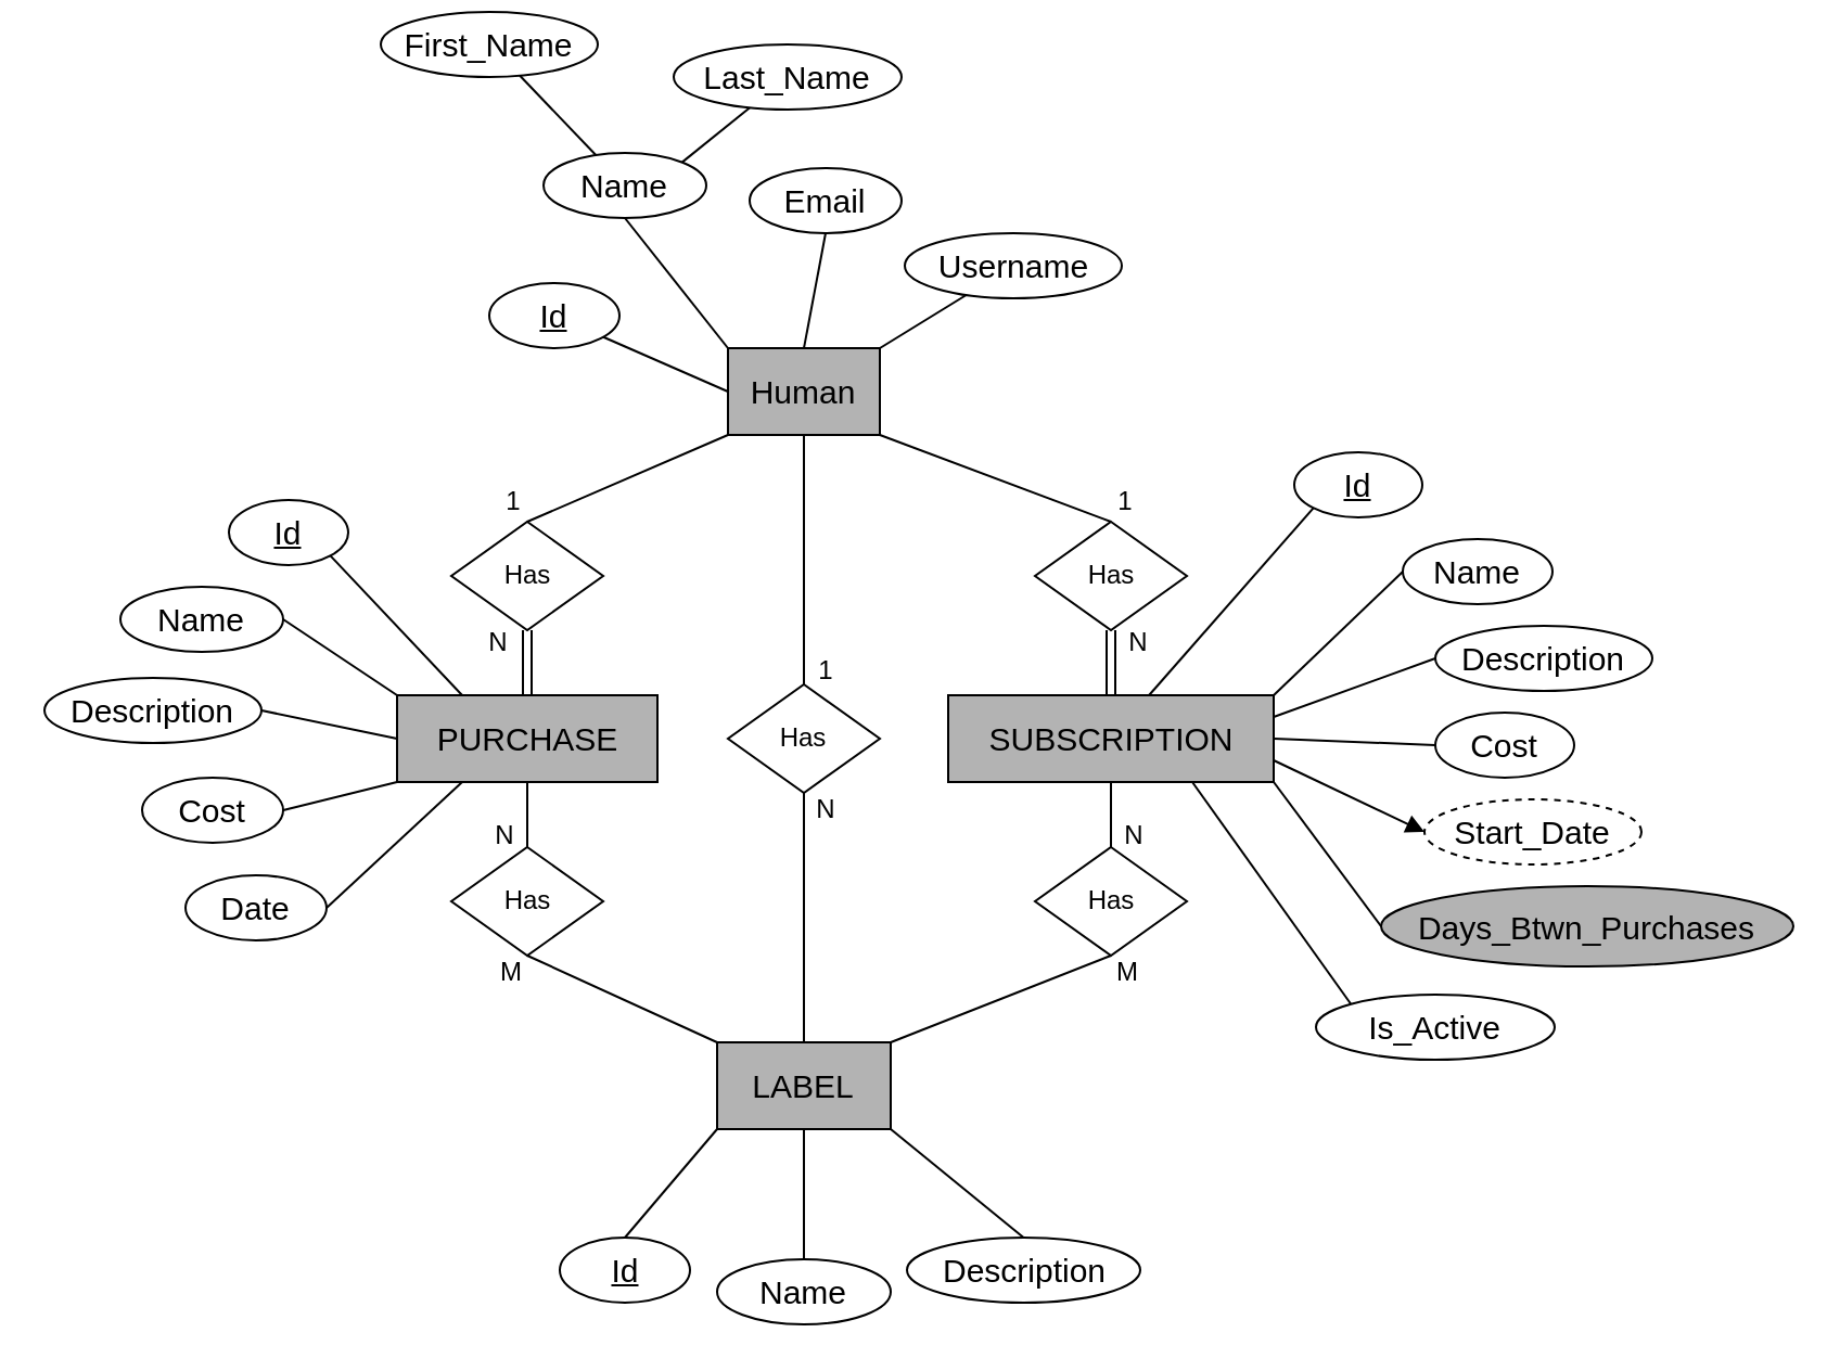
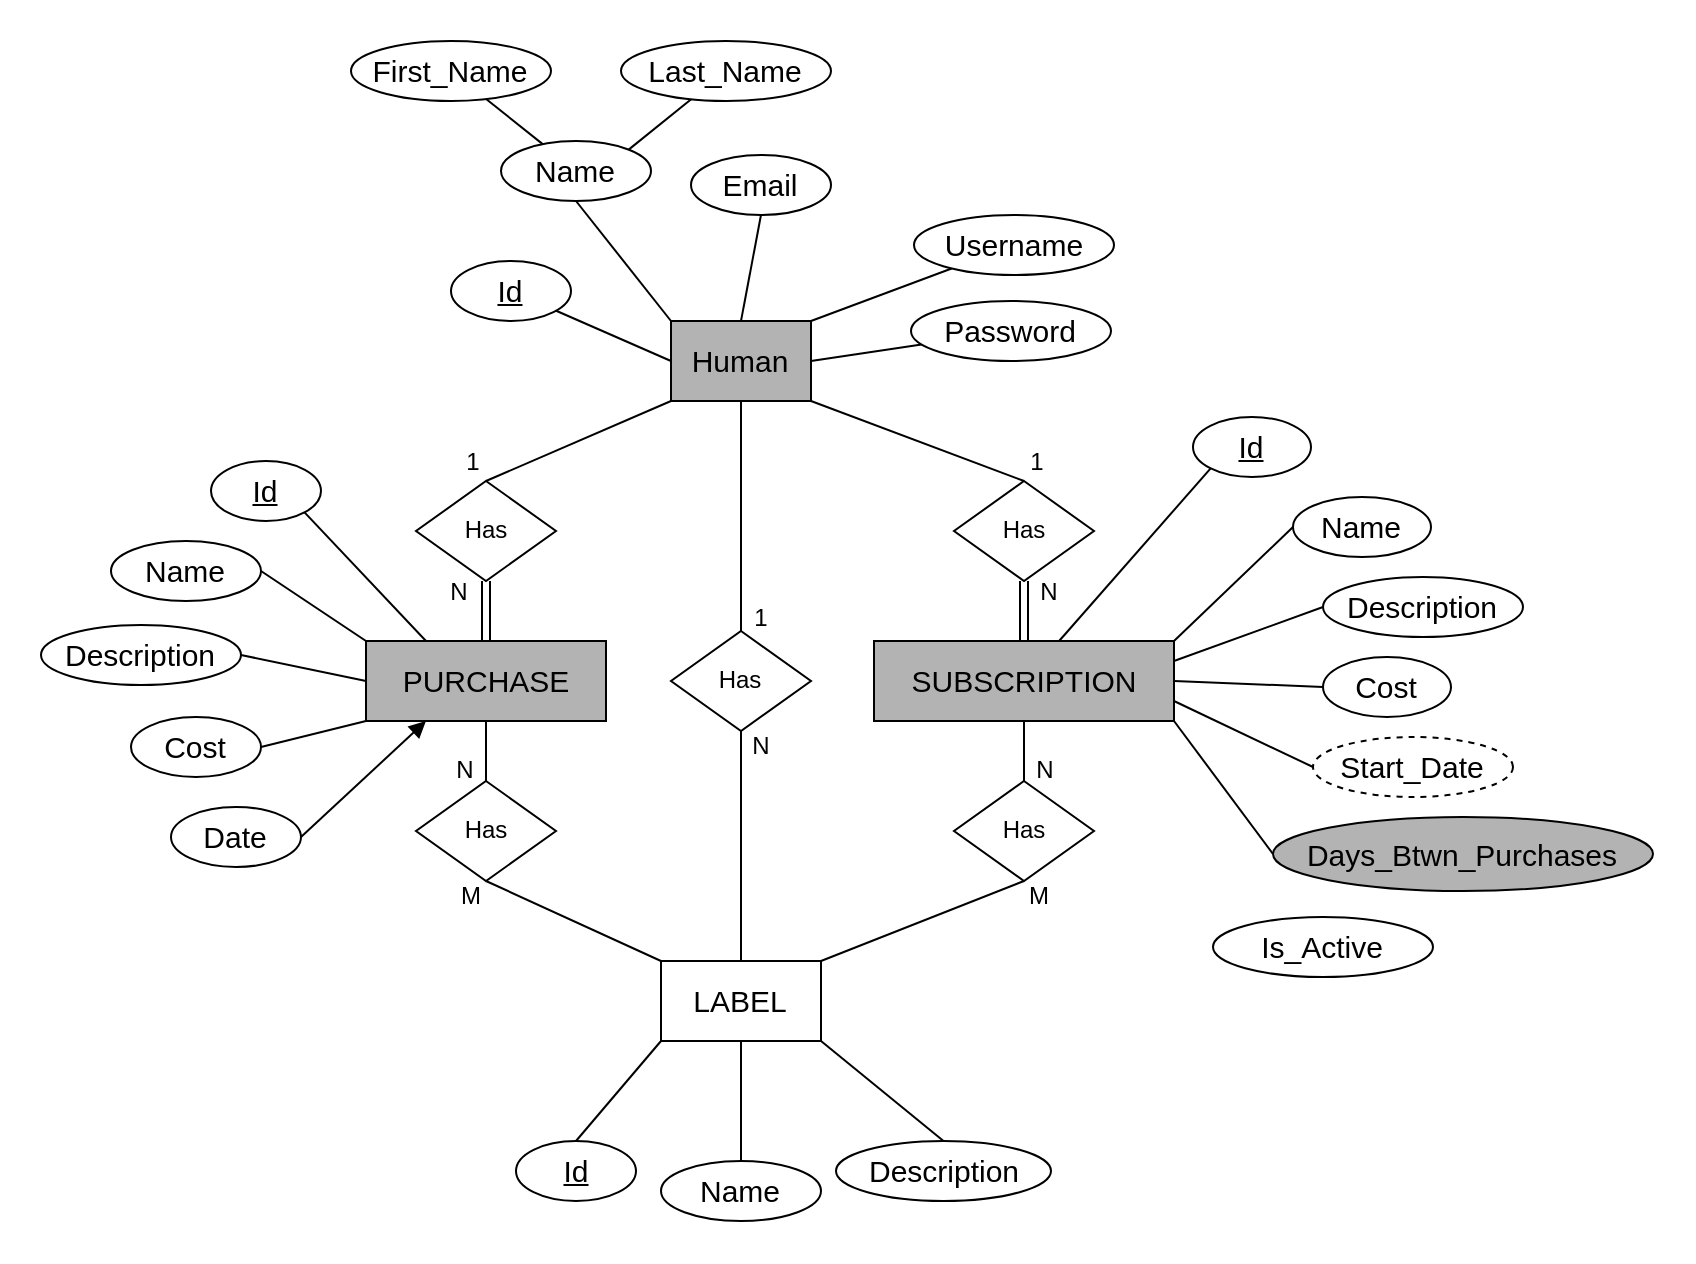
- <mxCell id="15" value="&lt;font style=&quot;font-size: 15px;&quot;&gt;First_Name&lt;/font&gt;" style="ellipse;whiteSpace=wrap;html=1;" parent="1" vertex="1"><mxGeometry x="175" y="5" width="100" height="30" as="geometry" /></mxCell>
+ <mxCell id="15" value="&lt;font style=&quot;font-size: 15px;&quot;&gt;First_Name&lt;/font&gt;" style="ellipse;whiteSpace=wrap;html=1;" parent="1" vertex="1"><mxGeometry x="175" y="20" width="100" height="30" as="geometry" /></mxCell>
- <mxCell id="11" value="&lt;font style=&quot;font-size: 15px;&quot;&gt;Username&lt;/font&gt;" style="ellipse;whiteSpace=wrap;html=1;" parent="1" vertex="1"><mxGeometry x="416.5" y="107" width="100" height="30" as="geometry" /></mxCell>
+ <mxCell id="11" value="&lt;font style=&quot;font-size: 15px;&quot;&gt;Username&lt;/font&gt;" style="ellipse;whiteSpace=wrap;html=1;" parent="1" vertex="1"><mxGeometry x="456.5" y="107" width="100" height="30" as="geometry" /></mxCell>
+ <mxCell id="13" value="&lt;font style=&quot;font-size: 15px;&quot;&gt;Password&lt;/font&gt;" style="ellipse;whiteSpace=wrap;html=1;" parent="1" vertex="1"><mxGeometry x="455" y="150" width="100" height="30" as="geometry" /></mxCell>
+ <mxCell id="12" style="rounded=0;orthogonalLoop=1;jettySize=auto;html=1;entryX=1;entryY=0.5;entryDx=0;entryDy=0;endArrow=none;endFill=0;" parent="1" source="13" target="3" edge="1"><mxGeometry relative="1" as="geometry" /></mxCell>
- <mxCell id="65" value="" style="endArrow=none;html=1;rounded=0;exitX=1;exitY=0.5;exitDx=0;exitDy=0;entryX=0.25;entryY=1;entryDx=0;entryDy=0;" parent="1" source="60" target="6" edge="1"><mxGeometry width="50" height="50" relative="1" as="geometry"><mxPoint x="140" y="383" as="sourcePoint" /><mxPoint x="193" y="370" as="targetPoint" /></mxGeometry></mxCell>
+ <mxCell id="65" value="" style="endArrow=block;html=1;rounded=0;exitX=1;exitY=0.5;exitDx=0;exitDy=0;entryX=0.25;entryY=1;entryDx=0;entryDy=0;" parent="1" source="60" target="6" edge="1"><mxGeometry width="50" height="50" relative="1" as="geometry"><mxPoint x="140" y="383" as="sourcePoint" /><mxPoint x="193" y="370" as="targetPoint" /></mxGeometry></mxCell>
- <mxCell id="53" value="" style="endArrow=block;html=1;rounded=0;exitX=1;exitY=0.75;exitDx=0;exitDy=0;entryX=0;entryY=0.5;entryDx=0;entryDy=0;" parent="1" source="5" target="46" edge="1"><mxGeometry width="50" height="50" relative="1" as="geometry"><mxPoint x="597" y="350" as="sourcePoint" /><mxPoint x="639" y="350" as="targetPoint" /></mxGeometry></mxCell>
+ <mxCell id="53" value="" style="endArrow=none;html=1;rounded=0;exitX=1;exitY=0.75;exitDx=0;exitDy=0;entryX=0;entryY=0.5;entryDx=0;entryDy=0;" parent="1" source="5" target="46" edge="1"><mxGeometry width="50" height="50" relative="1" as="geometry"><mxPoint x="597" y="350" as="sourcePoint" /><mxPoint x="639" y="350" as="targetPoint" /></mxGeometry></mxCell>
- <mxCell id="55" value="" style="endArrow=none;html=1;rounded=0;exitX=0.75;exitY=1;exitDx=0;exitDy=0;entryX=0;entryY=0;entryDx=0;entryDy=0;" parent="1" source="5" target="48" edge="1"><mxGeometry width="50" height="50" relative="1" as="geometry"><mxPoint x="597" y="360" as="sourcePoint" /><mxPoint x="666" y="393" as="targetPoint" /></mxGeometry></mxCell>
- <mxCell id="4" value="&lt;font style=&quot;font-size: 15px;&quot;&gt;LABEL&lt;/font&gt;" style="rounded=0;whiteSpace=wrap;html=1;fillColor=#B3B3B3;strokeColor=#000000;" parent="1" vertex="1"><mxGeometry x="330" y="480" width="80" height="40" as="geometry" /></mxCell>
+ <mxCell id="4" value="&lt;font style=&quot;font-size: 15px;&quot;&gt;LABEL&lt;/font&gt;" style="rounded=0;whiteSpace=wrap;html=1;fillColor=#ffffff;strokeColor=#000000;" parent="1" vertex="1"><mxGeometry x="330" y="480" width="80" height="40" as="geometry" /></mxCell>
